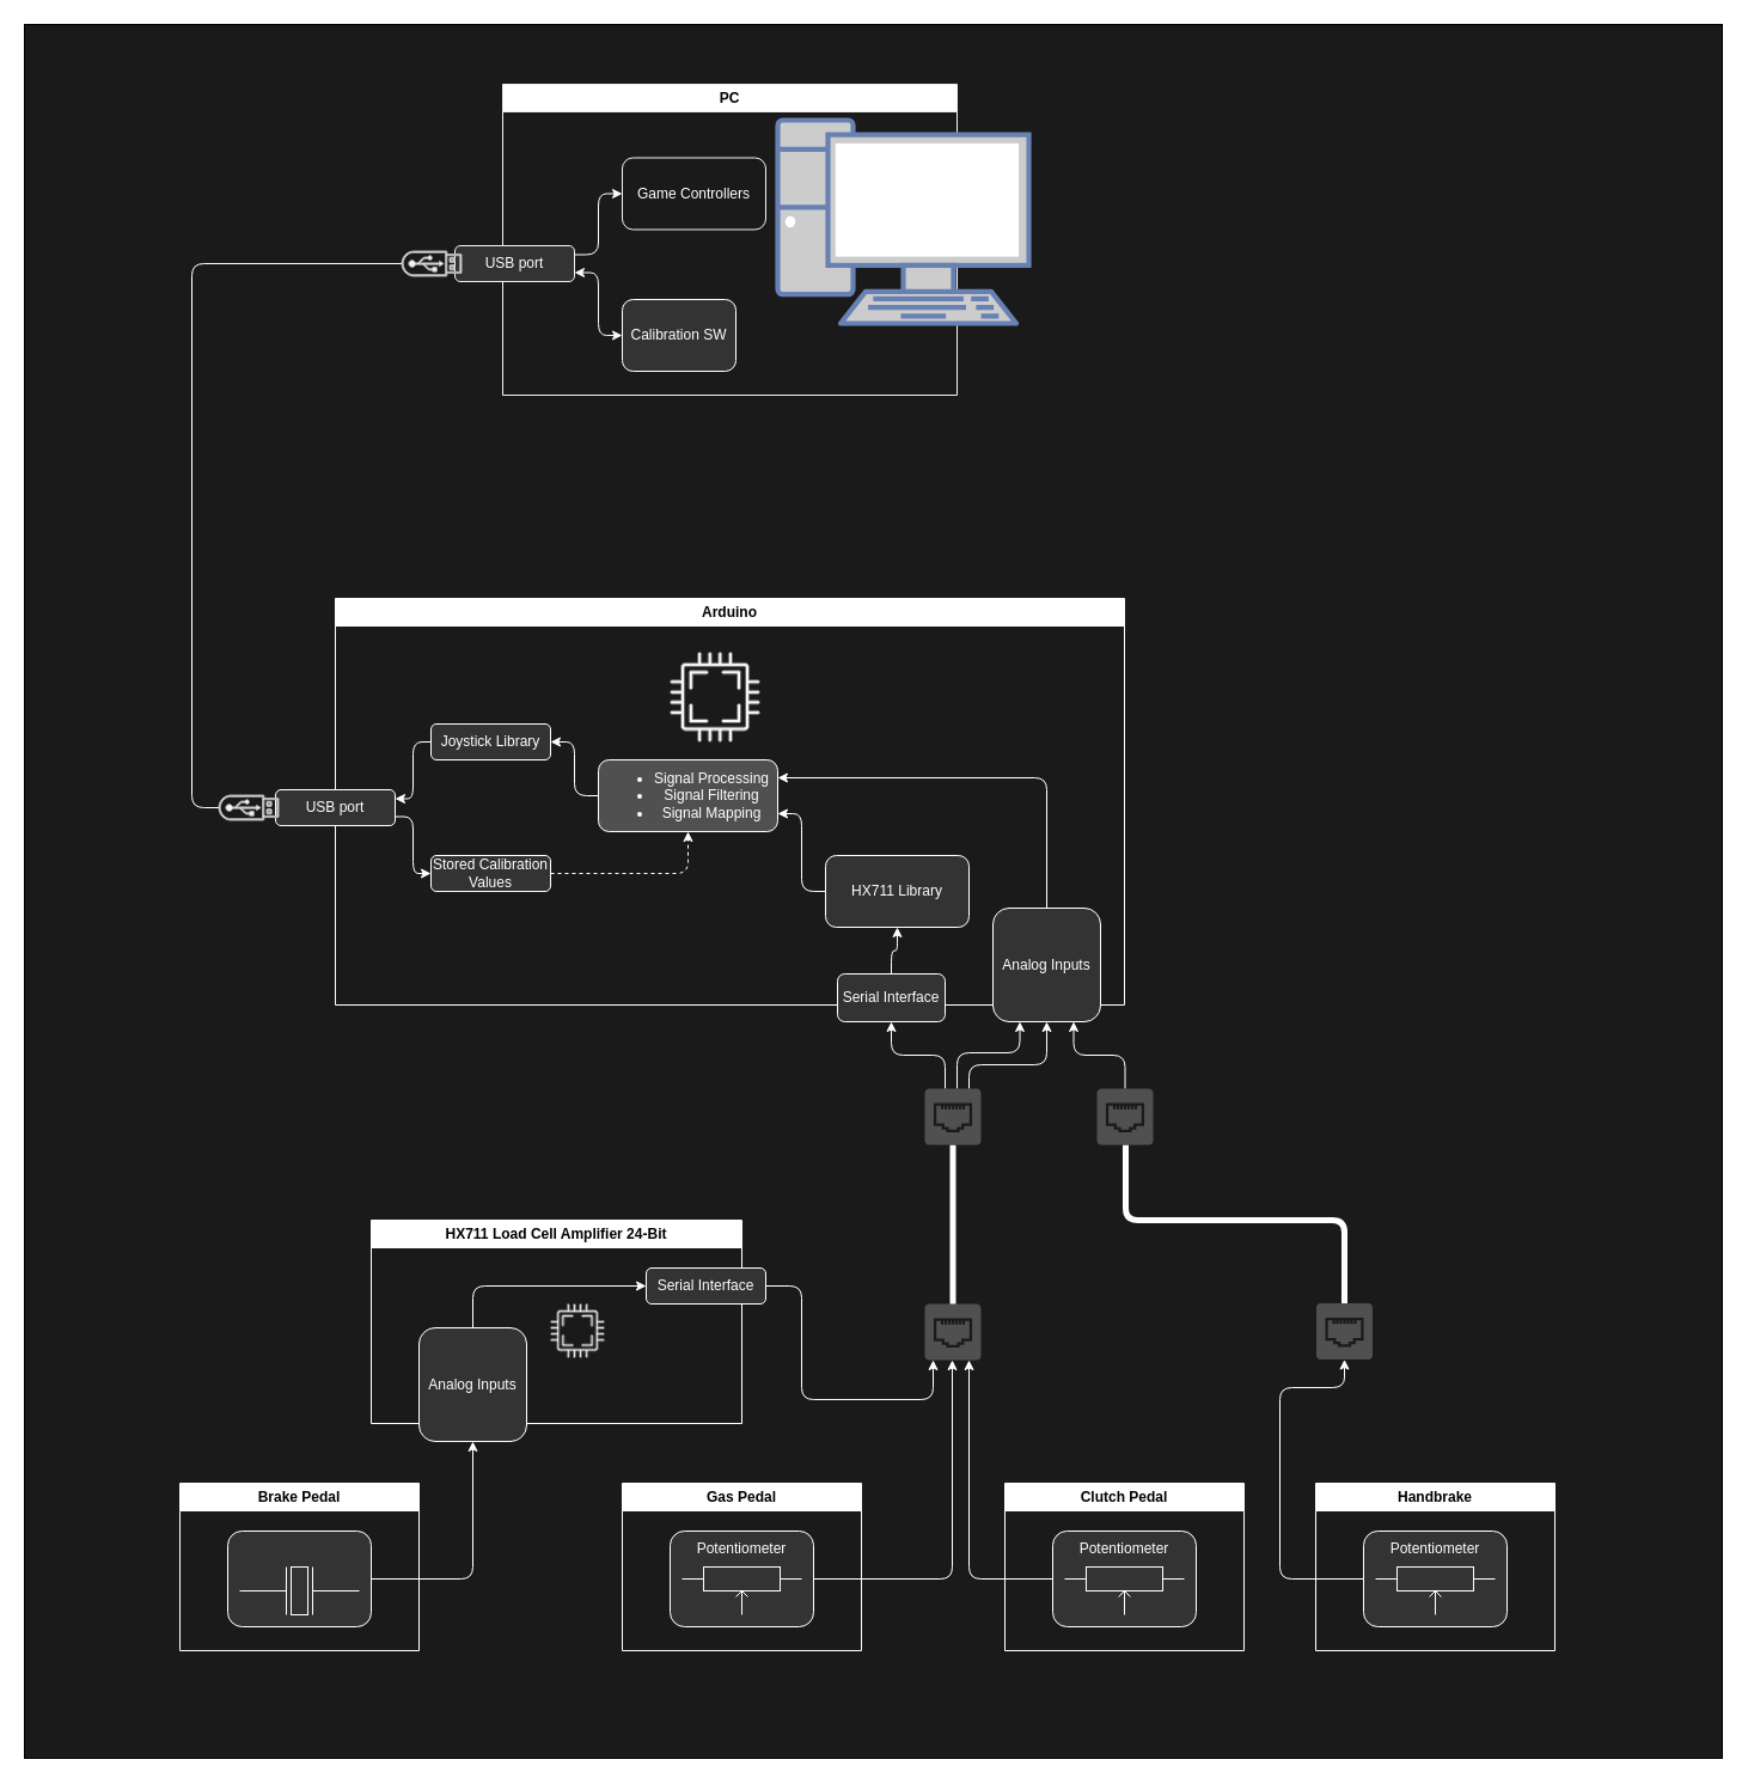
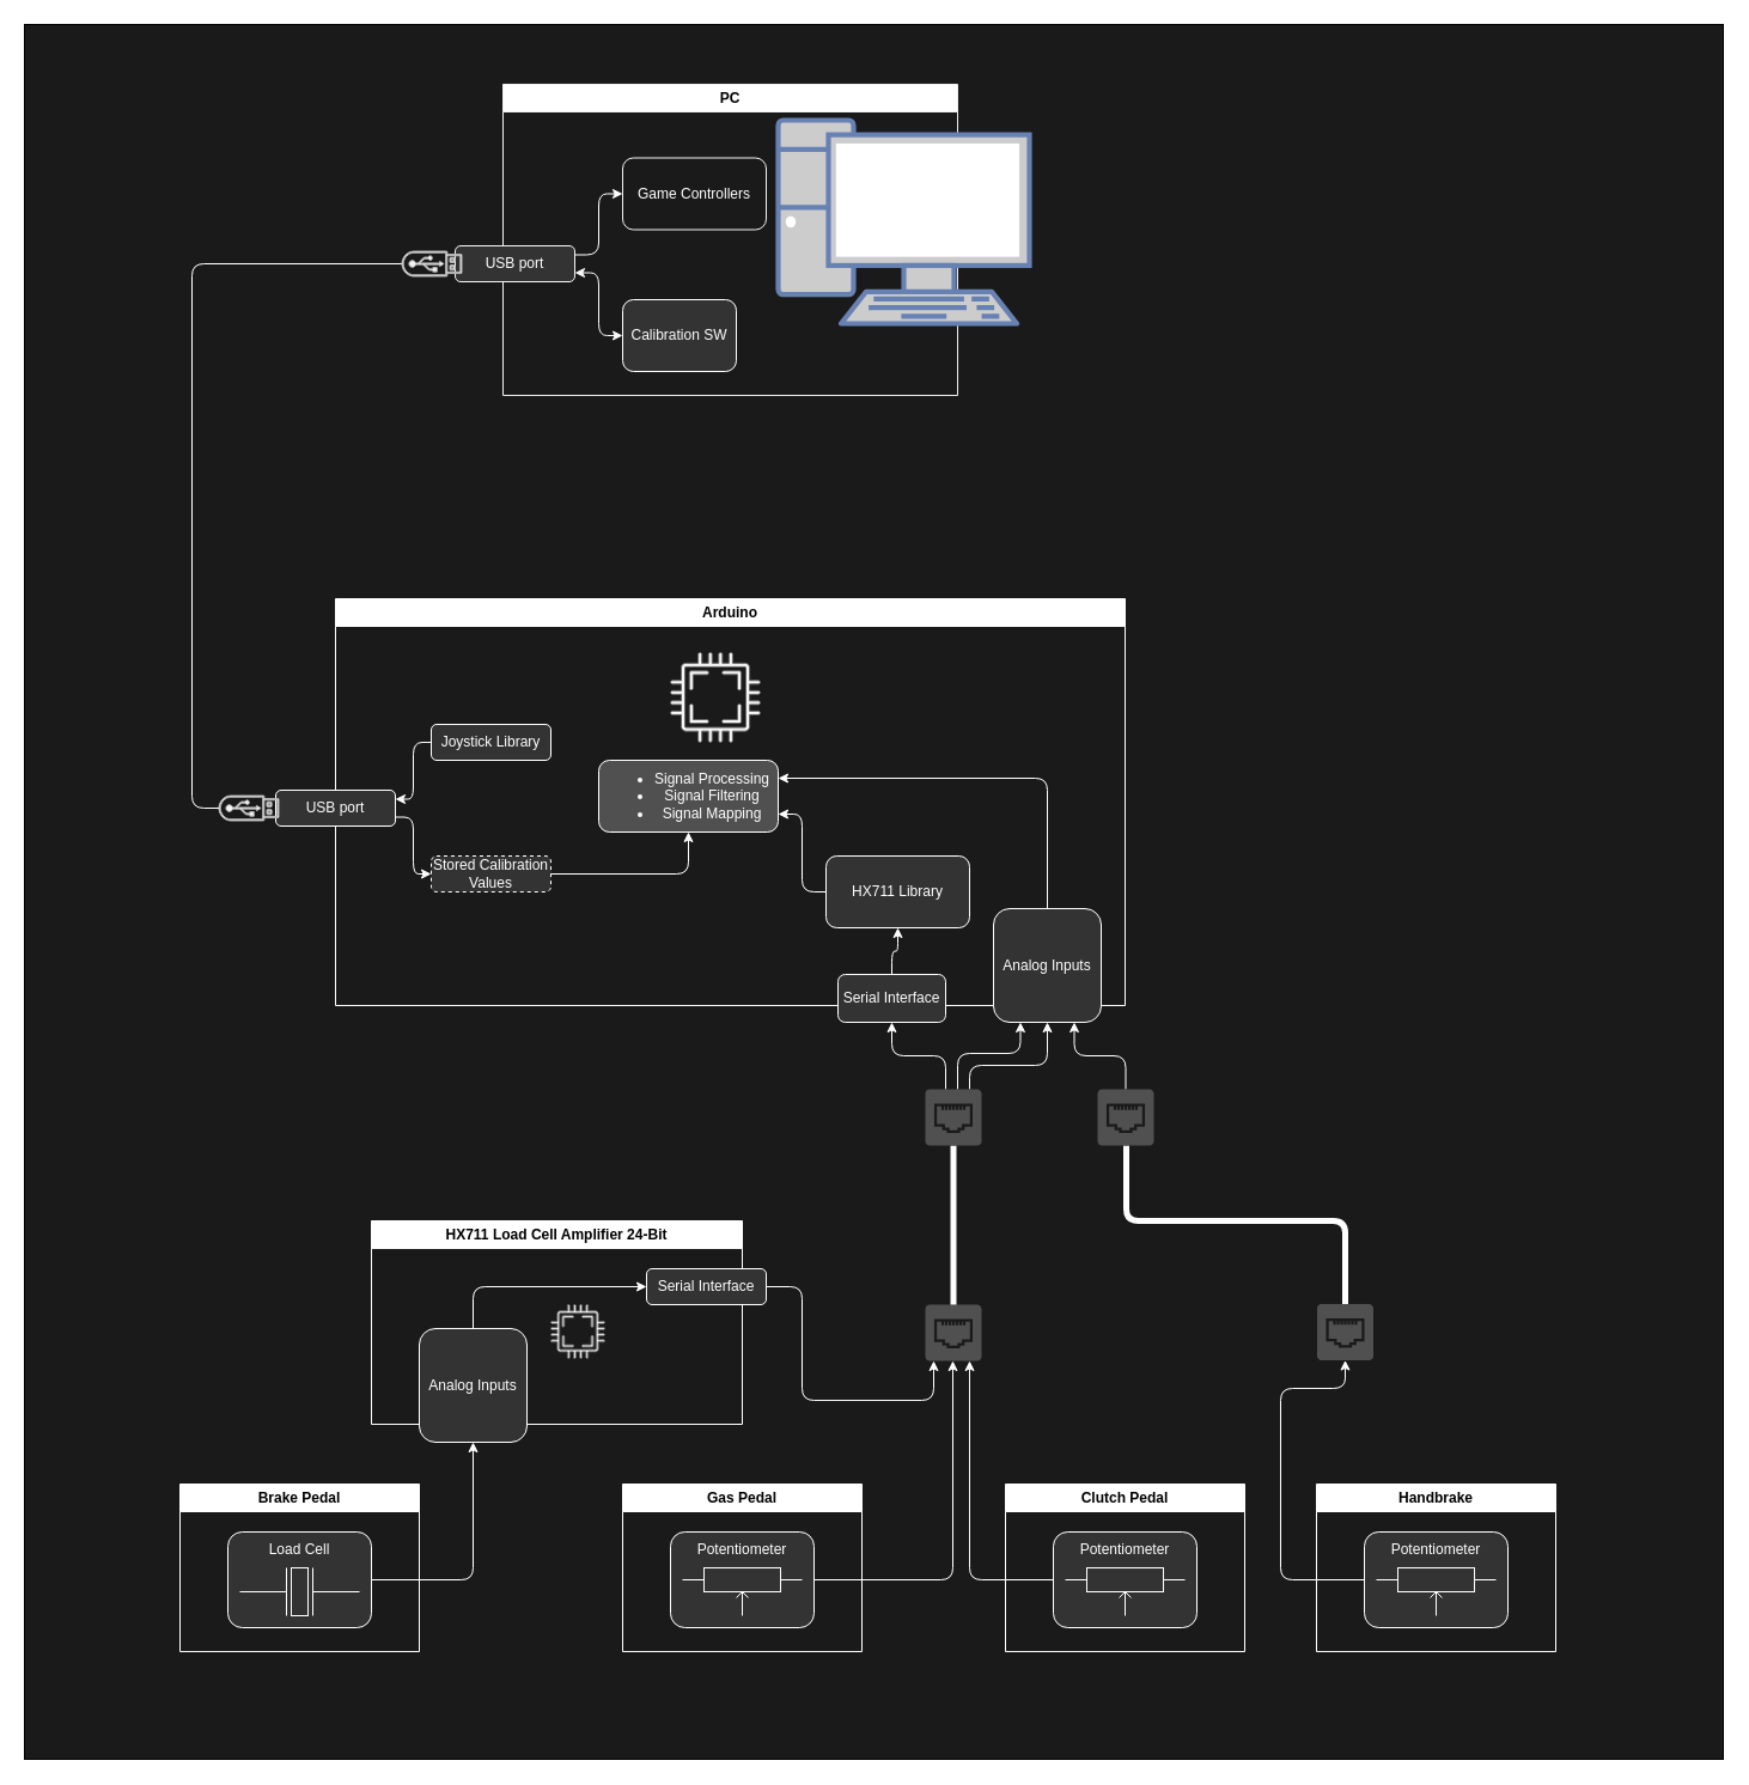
- <mxCell id="12" style="edgeStyle=orthogonalEdgeStyle;rounded=1;html=1;entryX=1;entryY=0.5;entryDx=0;entryDy=0;strokeColor=#FFFFFF;" parent="4" source="13" target="9" edge="1"><mxGeometry relative="1" as="geometry" /></mxCell>
- <mxCell id="11" value="Stored Calibration Values" style="rounded=1;whiteSpace=wrap;html=1;fontColor=#FFFFFF;strokeColor=#FFFFFF;fillColor=#333333;" parent="4" vertex="1"><mxGeometry x="80" y="215" width="100" height="30" as="geometry" /></mxCell>
+ <mxCell id="11" value="Stored Calibration Values" style="rounded=1;whiteSpace=wrap;html=1;fontColor=#FFFFFF;strokeColor=#FFFFFF;fillColor=#333333;dashed=1;" parent="4" vertex="1"><mxGeometry x="80" y="215" width="100" height="30" as="geometry" /></mxCell>
- <mxCell id="10" style="edgeStyle=orthogonalEdgeStyle;rounded=1;html=1;strokeColor=#FFFFFF;dashed=1;" parent="4" source="11" target="13" edge="1"><mxGeometry relative="1" as="geometry" /></mxCell>
+ <mxCell id="10" style="edgeStyle=orthogonalEdgeStyle;rounded=1;html=1;strokeColor=#FFFFFF;" parent="4" source="11" target="13" edge="1"><mxGeometry relative="1" as="geometry" /></mxCell>
+ <mxCell id="31" value="Load Cell" style="text;html=1;strokeColor=none;fillColor=none;align=center;verticalAlign=middle;whiteSpace=wrap;rounded=0;fontColor=#FFFFFF;" parent="28" vertex="1"><mxGeometry x="30" width="60" height="30" as="geometry" /></mxCell>
